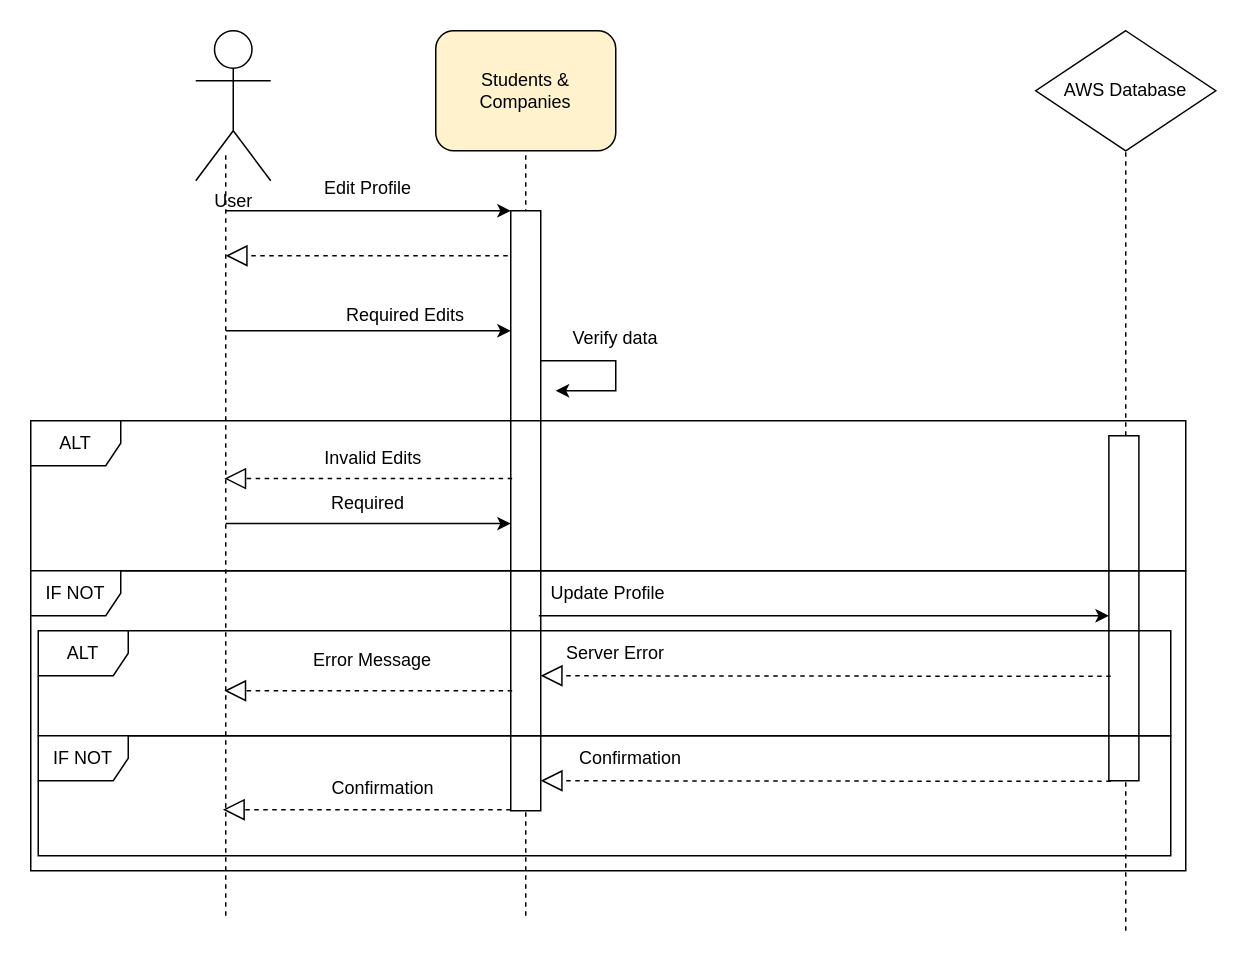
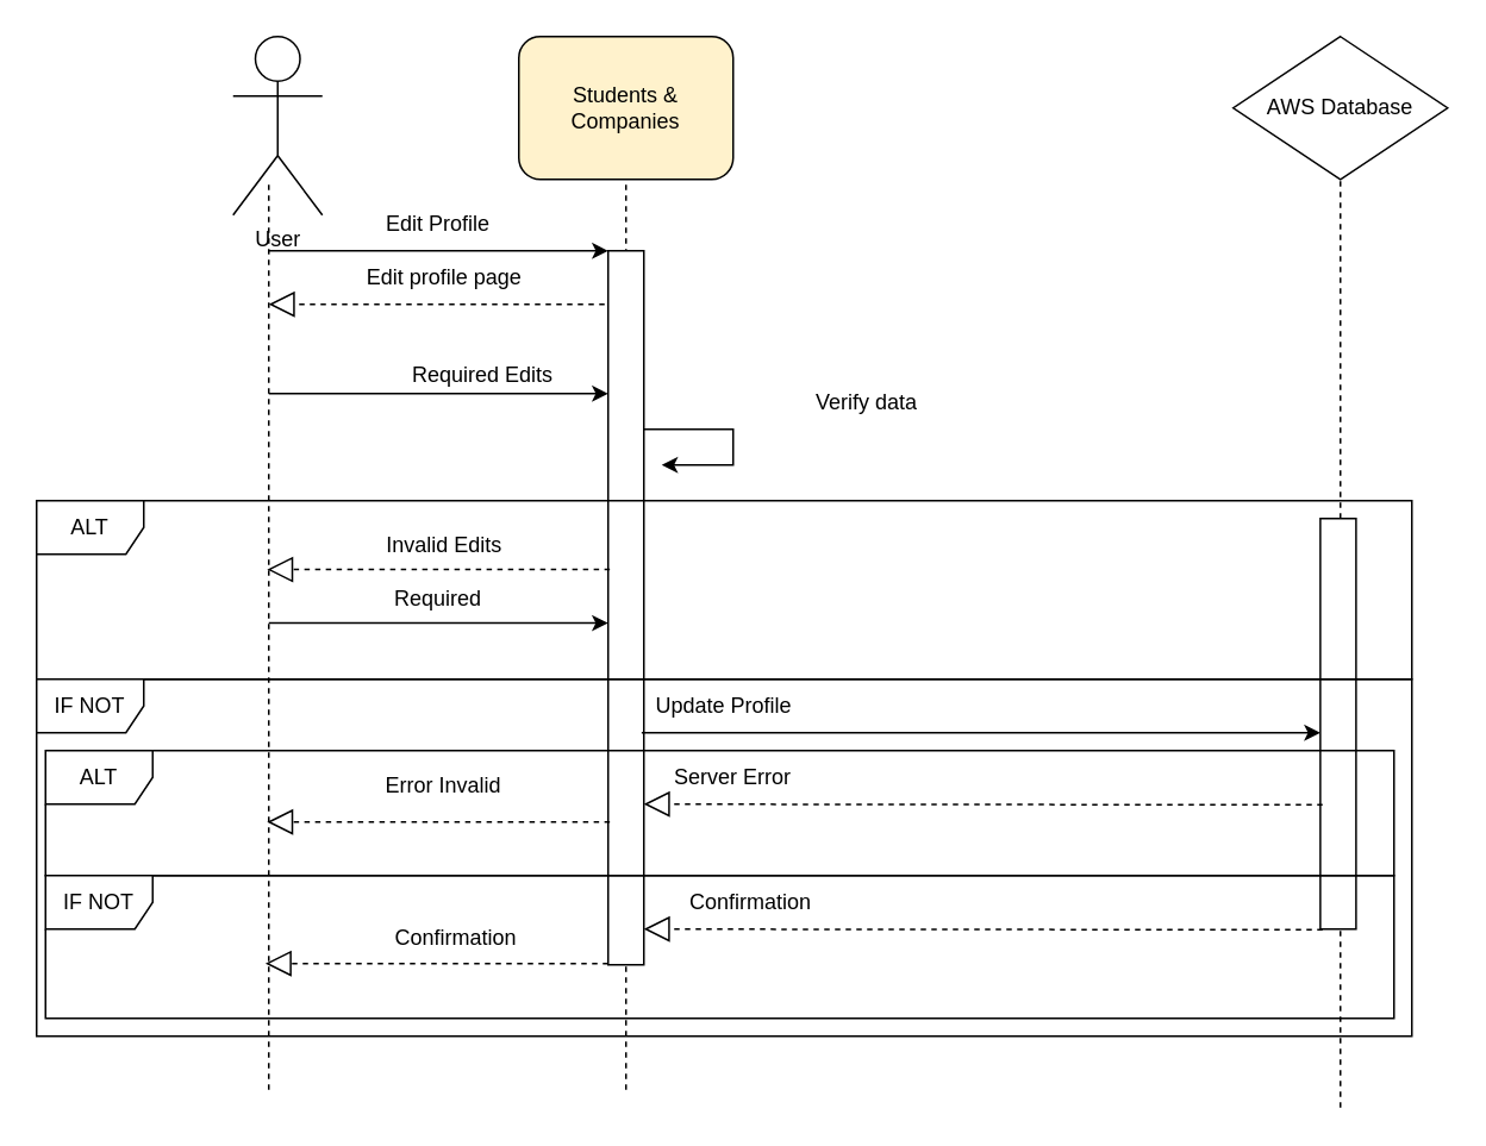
+ <mxCell id="13" value="Edit profile page" style="text;html=1;align=center;verticalAlign=middle;whiteSpace=wrap;rounded=0;" parent="1" vertex="1"><mxGeometry x="190.63" y="140" width="115" height="30" as="geometry" /></mxCell>
- <mxCell id="11" value="Verify data" style="text;html=1;align=center;verticalAlign=middle;whiteSpace=wrap;rounded=0;" parent="1" vertex="1"><mxGeometry x="380" y="210" width="60" height="30" as="geometry" /></mxCell>
+ <mxCell id="11" value="Verify data" style="text;html=1;align=center;verticalAlign=middle;whiteSpace=wrap;rounded=0;" parent="1" vertex="1"><mxGeometry x="455" y="210" width="60" height="30" as="geometry" /></mxCell>
- <mxCell id="31" value="Error Message" style="text;html=1;align=center;verticalAlign=middle;whiteSpace=wrap;rounded=0;" vertex="1" parent="1"><mxGeometry x="198.13" y="425" width="100" height="30" as="geometry" /></mxCell>
+ <mxCell id="31" value="Error Invalid" style="text;html=1;align=center;verticalAlign=middle;whiteSpace=wrap;rounded=0;" vertex="1" parent="1"><mxGeometry x="198.13" y="425" width="100" height="30" as="geometry" /></mxCell>
